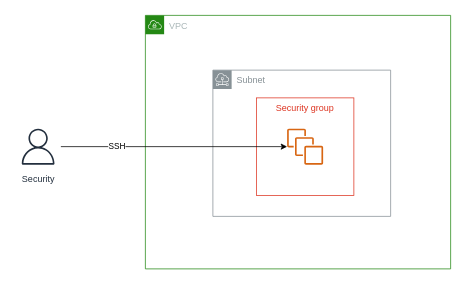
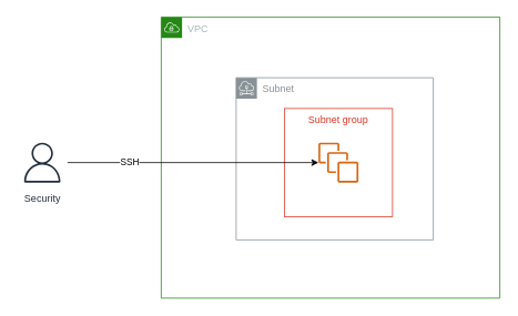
- <mxCell id="4" value="Security group" style="fillColor=none;strokeColor=#DD3522;verticalAlign=top;fontStyle=0;fontColor=#DD3522;" vertex="1" parent="1"><mxGeometry x="341" y="130" width="130" height="130" as="geometry" /></mxCell>
+ <mxCell id="4" value="Subnet group" style="fillColor=none;strokeColor=#DD3522;verticalAlign=top;fontStyle=0;fontColor=#DD3522;" vertex="1" parent="1"><mxGeometry x="341" y="130" width="130" height="130" as="geometry" /></mxCell>
